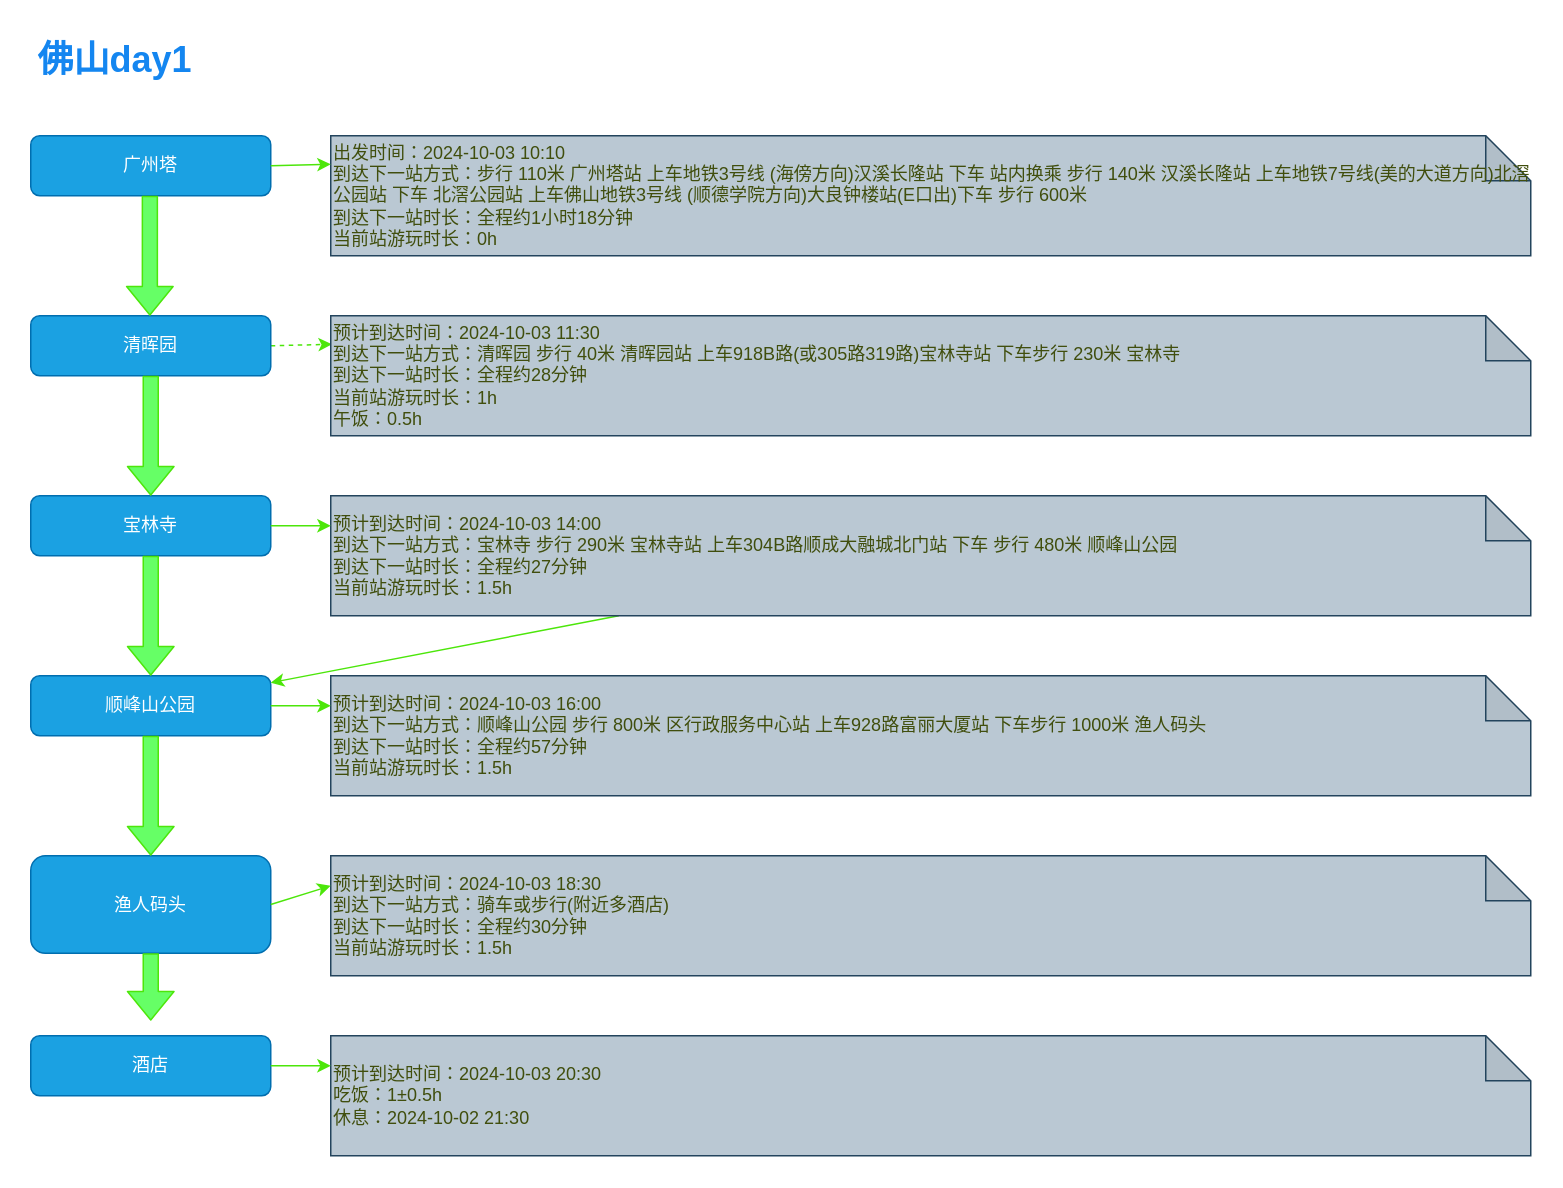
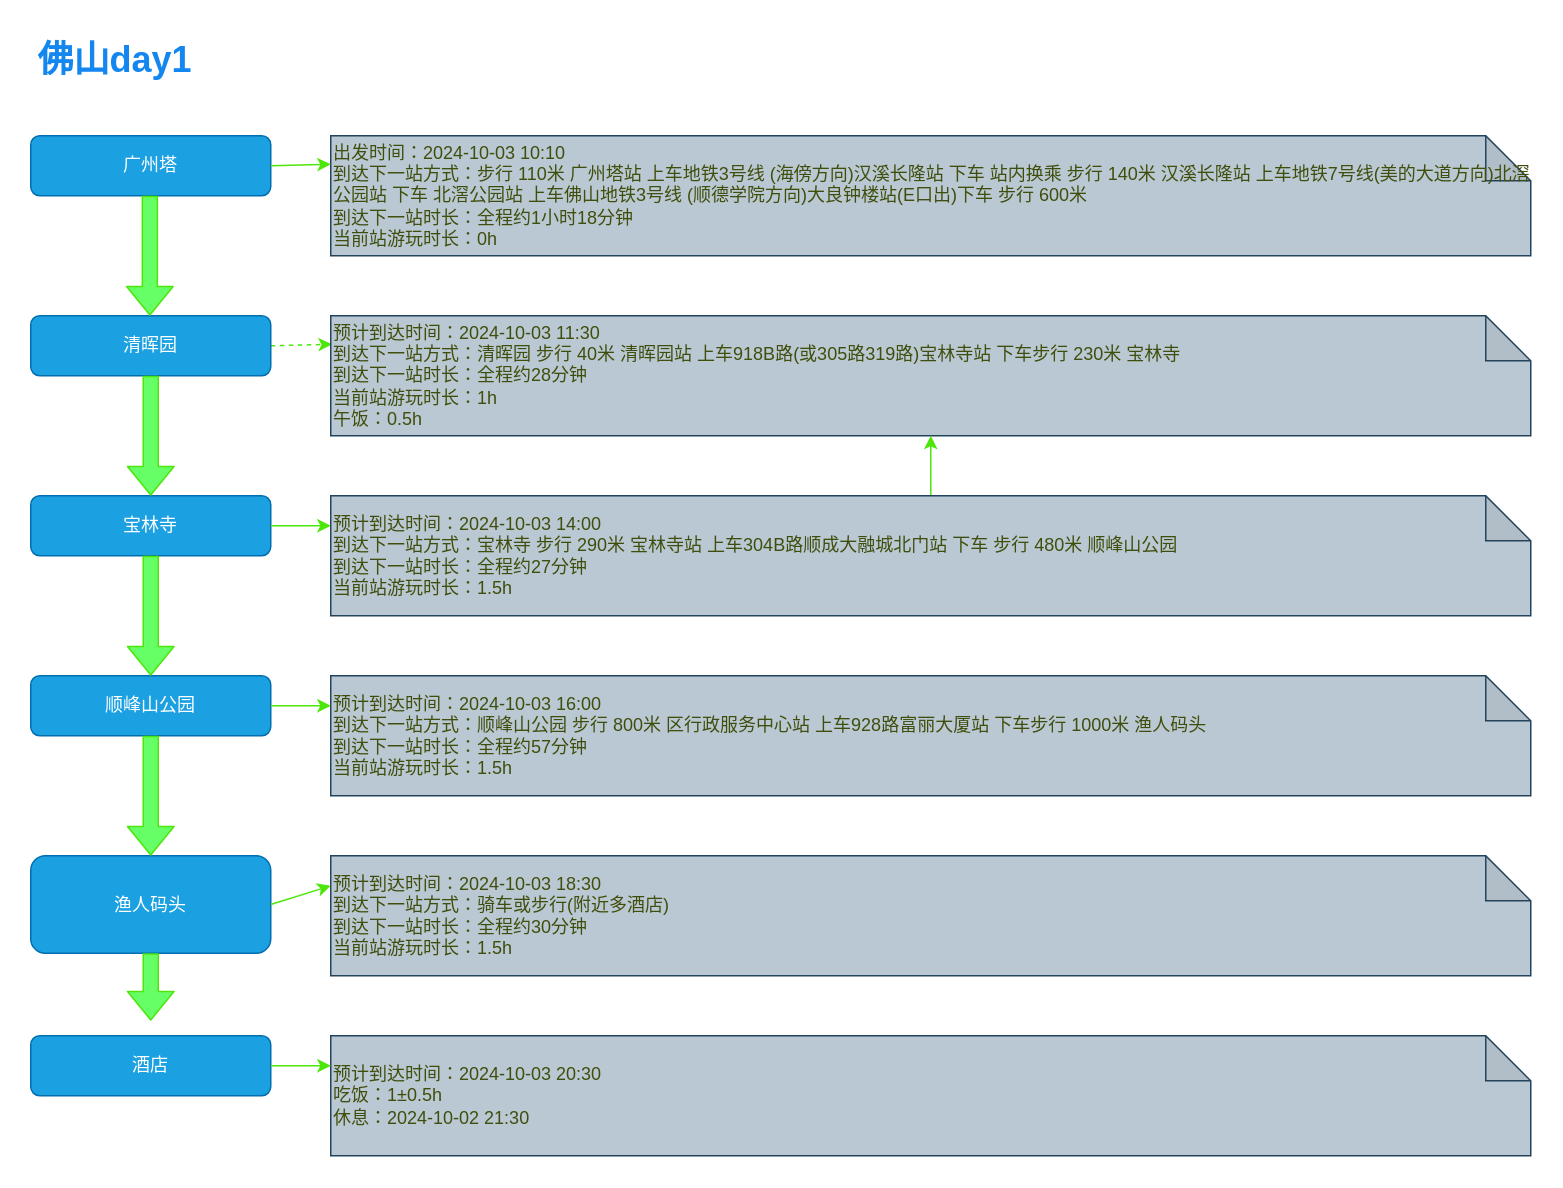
- <mxCell id="8" value="" style="edgeStyle=none;html=1;strokeColor=#4ce60a;fontColor=#1486f0;fillColor=#66FF66;" edge="1" parent="1" source="9" target="5"><mxGeometry relative="1" as="geometry" /></mxCell>
+ <mxCell id="8" value="" style="edgeStyle=none;html=1;strokeColor=#4ce60a;fontColor=#1486f0;fillColor=#66FF66;" edge="1" parent="1" source="9" target="7"><mxGeometry relative="1" as="geometry" /></mxCell>
